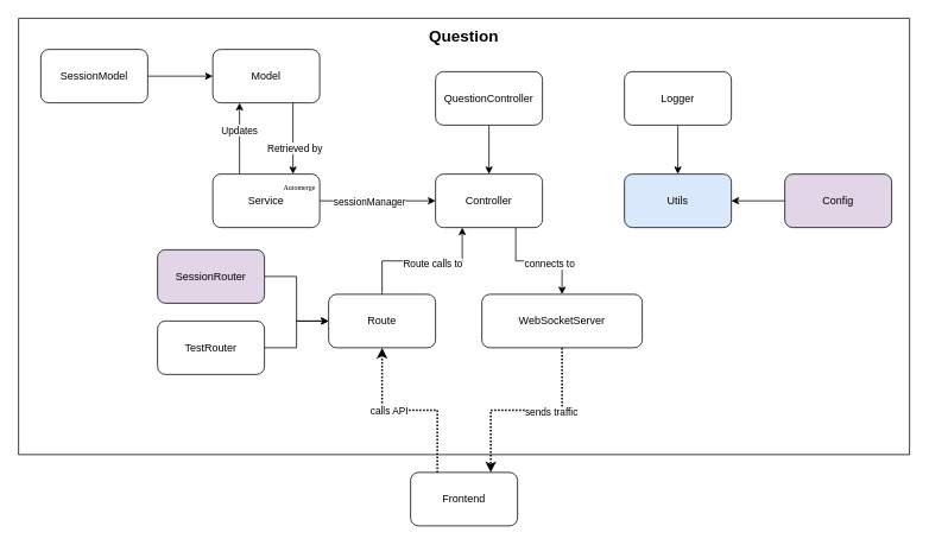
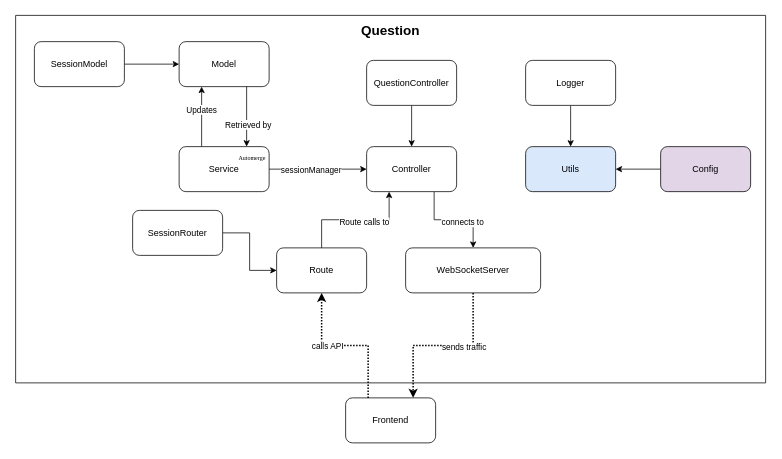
- <mxCell id="34" value="SessionRouter" style="rounded=1;whiteSpace=wrap;html=1;fillColor=#e1d5e7;" vertex="1" parent="2"><mxGeometry x="156" y="260" width="120" height="60" as="geometry" /></mxCell>
+ <mxCell id="34" value="SessionRouter" style="rounded=1;whiteSpace=wrap;html=1;" vertex="1" parent="2"><mxGeometry x="156" y="260" width="120" height="60" as="geometry" /></mxCell>
- <mxCell id="36" value="TestRouter" style="rounded=1;whiteSpace=wrap;html=1;" vertex="1" parent="2"><mxGeometry x="156" y="340" width="120" height="60" as="geometry" /></mxCell>
- <mxCell id="35" style="edgeStyle=orthogonalEdgeStyle;rounded=0;orthogonalLoop=1;jettySize=auto;html=1;entryX=0;entryY=0.5;entryDx=0;entryDy=0;" edge="1" parent="2" source="36" target="32"><mxGeometry relative="1" as="geometry" /></mxCell>
